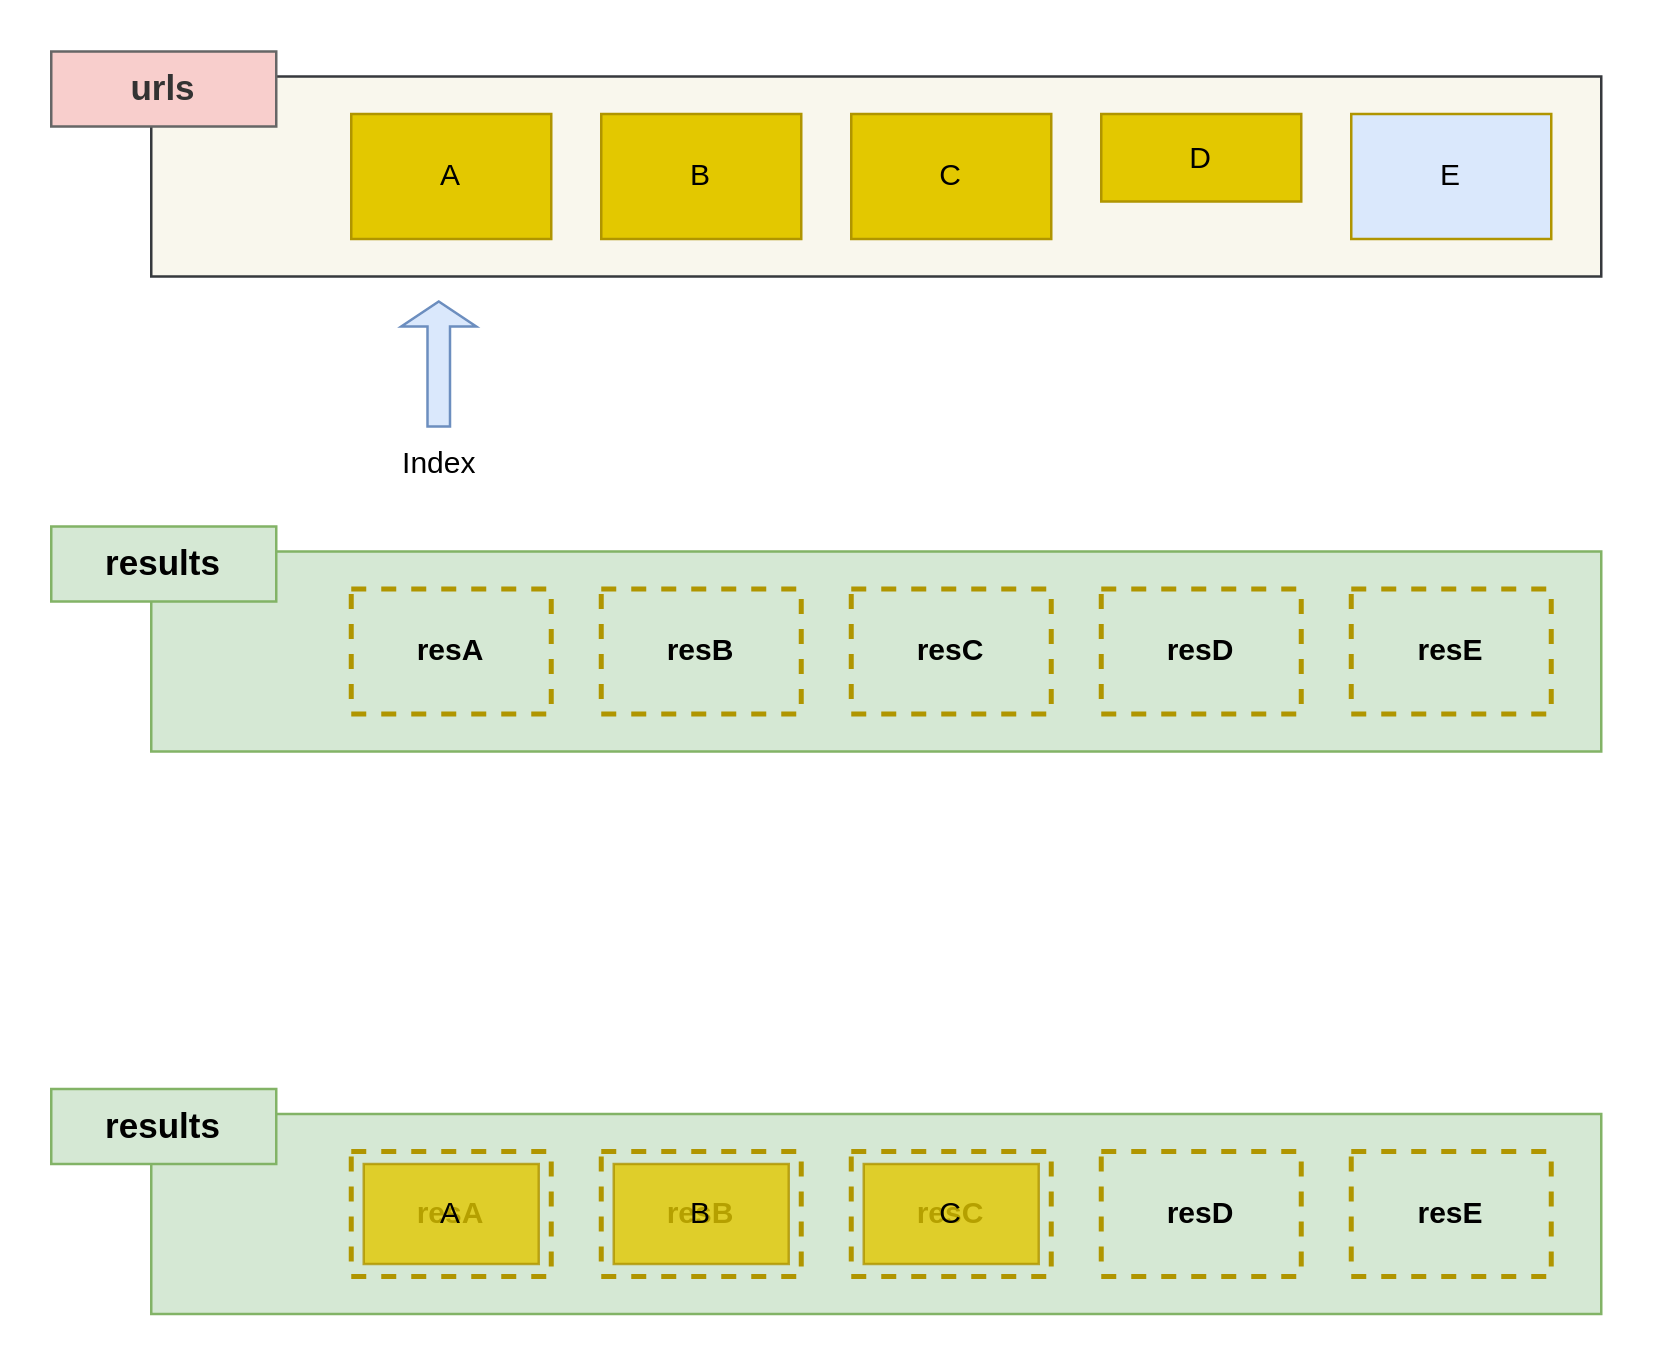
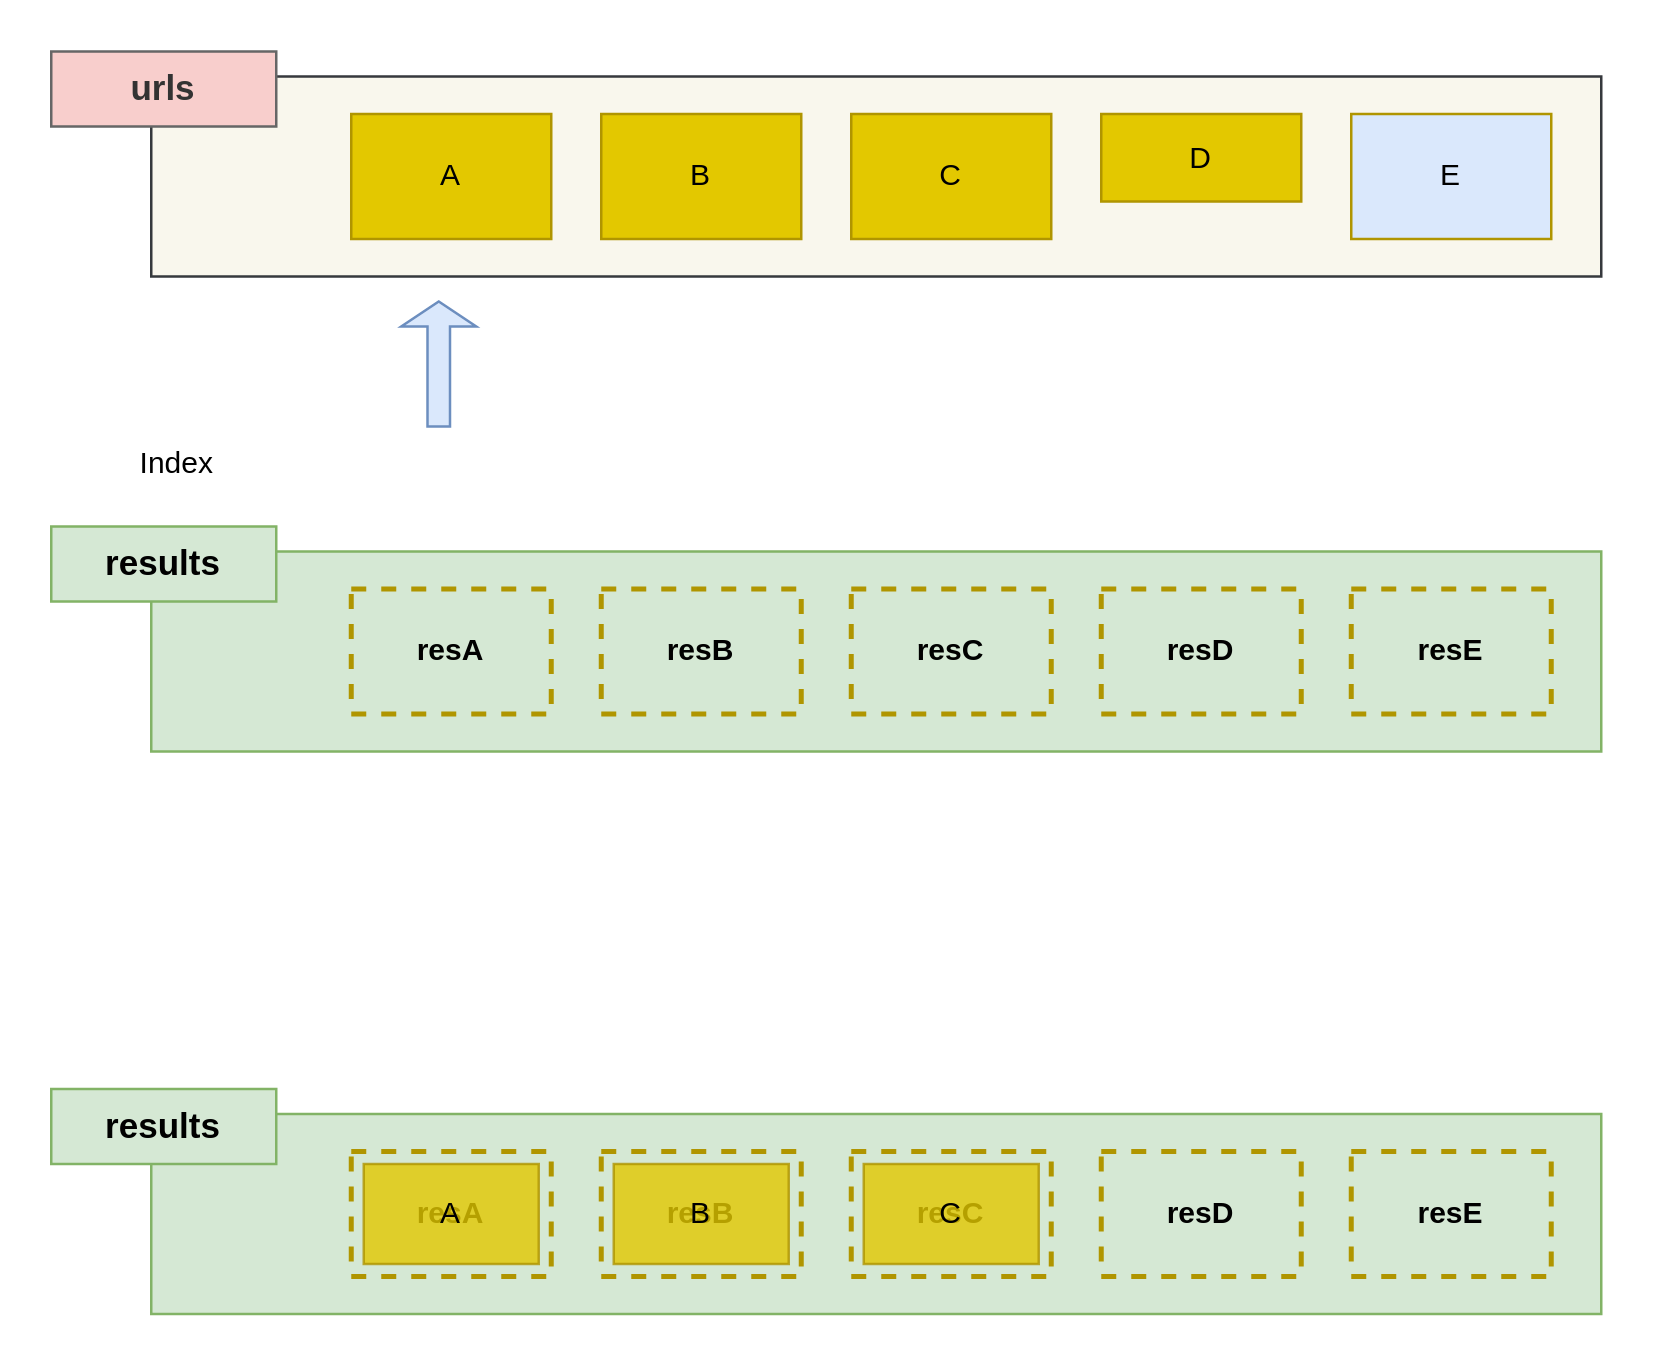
- <mxCell id="28" value="Index" style="text;html=1;align=center;verticalAlign=middle;resizable=0;points=[];autosize=1;strokeColor=none;fillColor=none;" vertex="1" parent="1"><mxGeometry x="150" y="170" width="50" height="30" as="geometry" /></mxCell>
+ <mxCell id="28" value="Index" style="text;html=1;align=center;verticalAlign=middle;resizable=0;points=[];autosize=1;strokeColor=none;fillColor=none;" vertex="1" parent="1"><mxGeometry x="45" y="170" width="50" height="30" as="geometry" /></mxCell>
